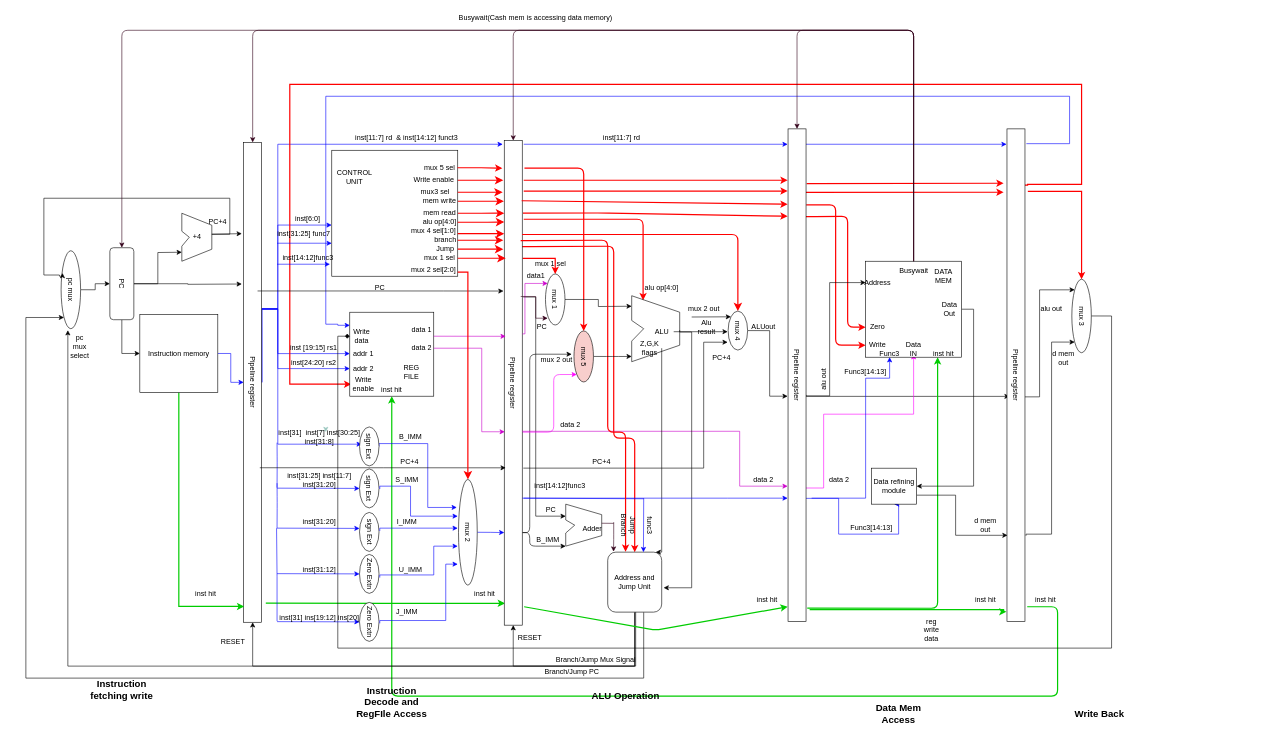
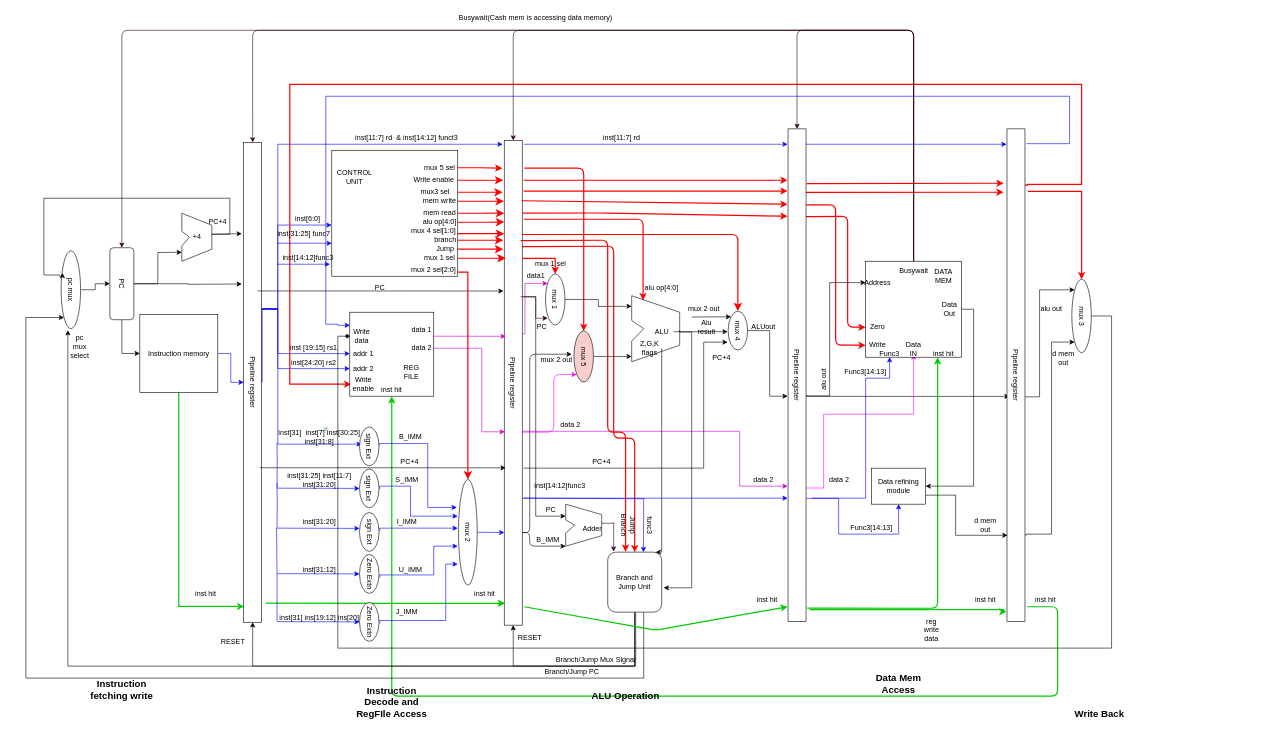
- <mxCell id="223" value="Data refining module" style="rounded=0;whiteSpace=wrap;html=1;" parent="1" vertex="1"><mxGeometry x="1452" y="780" width="75" height="60" as="geometry" /></mxCell>
+ <mxCell id="223" value="Data refining module" style="rounded=0;whiteSpace=wrap;html=1;" parent="1" vertex="1"><mxGeometry x="1452" y="780" width="90" height="60" as="geometry" /></mxCell>
- <mxCell id="134" value="Address and Jump Unit" style="rounded=1;whiteSpace=wrap;html=1;" parent="1" vertex="1"><mxGeometry x="1012" y="920" width="90" height="100" as="geometry" /></mxCell>
+ <mxCell id="134" value="Branch and Jump Unit" style="rounded=1;whiteSpace=wrap;html=1;" parent="1" vertex="1"><mxGeometry x="1012" y="920" width="90" height="100" as="geometry" /></mxCell>
- <mxCell id="129" value="&lt;span style=&quot;font-size: 16px&quot;&gt;&lt;b&gt;Data Mem Access&lt;/b&gt;&lt;/span&gt;" style="text;html=1;strokeColor=none;fillColor=none;align=center;verticalAlign=middle;whiteSpace=wrap;rounded=0;sketch=0;" parent="1" vertex="1"><mxGeometry x="1437" y="1180" width="120" height="20" as="geometry" /></mxCell>
+ <mxCell id="129" value="&lt;span style=&quot;font-size: 16px&quot;&gt;&lt;b&gt;Data Mem Access&lt;/b&gt;&lt;/span&gt;" style="text;html=1;strokeColor=none;fillColor=none;align=center;verticalAlign=middle;whiteSpace=wrap;rounded=0;sketch=0;" parent="1" vertex="1"><mxGeometry x="1437" y="1130" width="120" height="20" as="geometry" /></mxCell>
